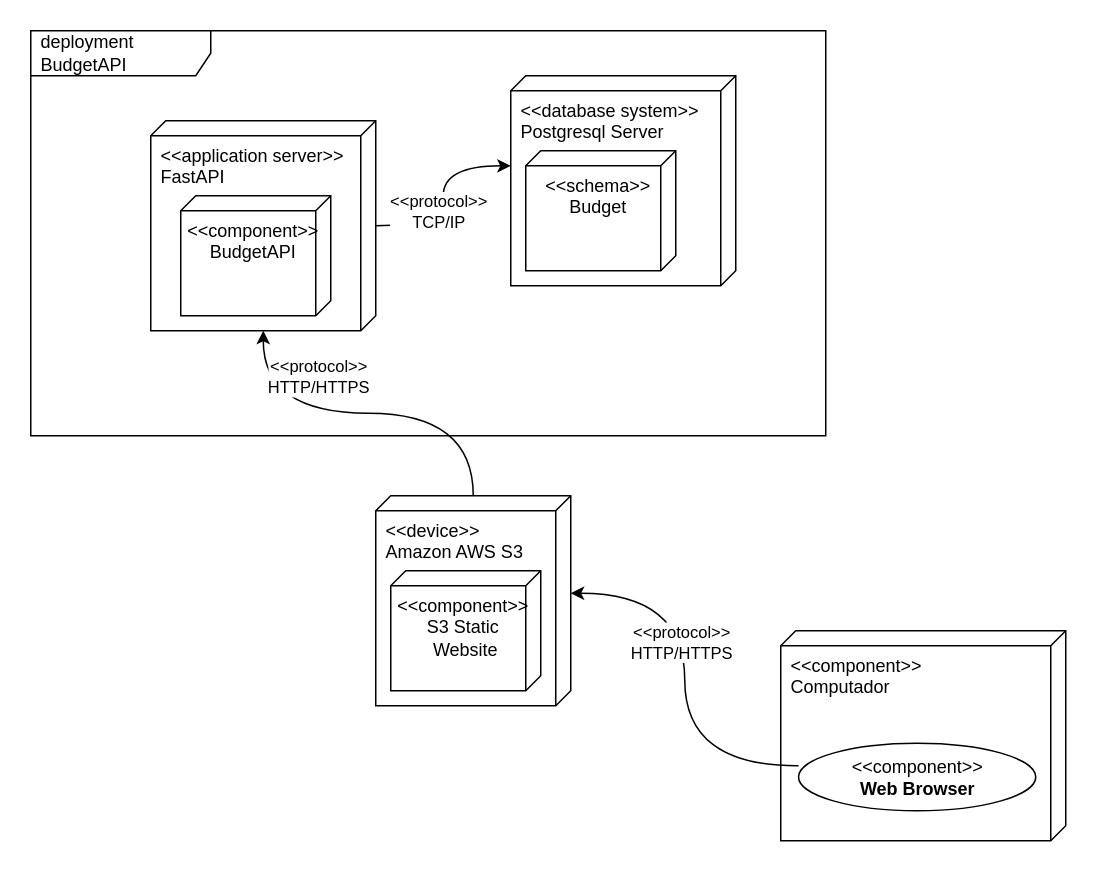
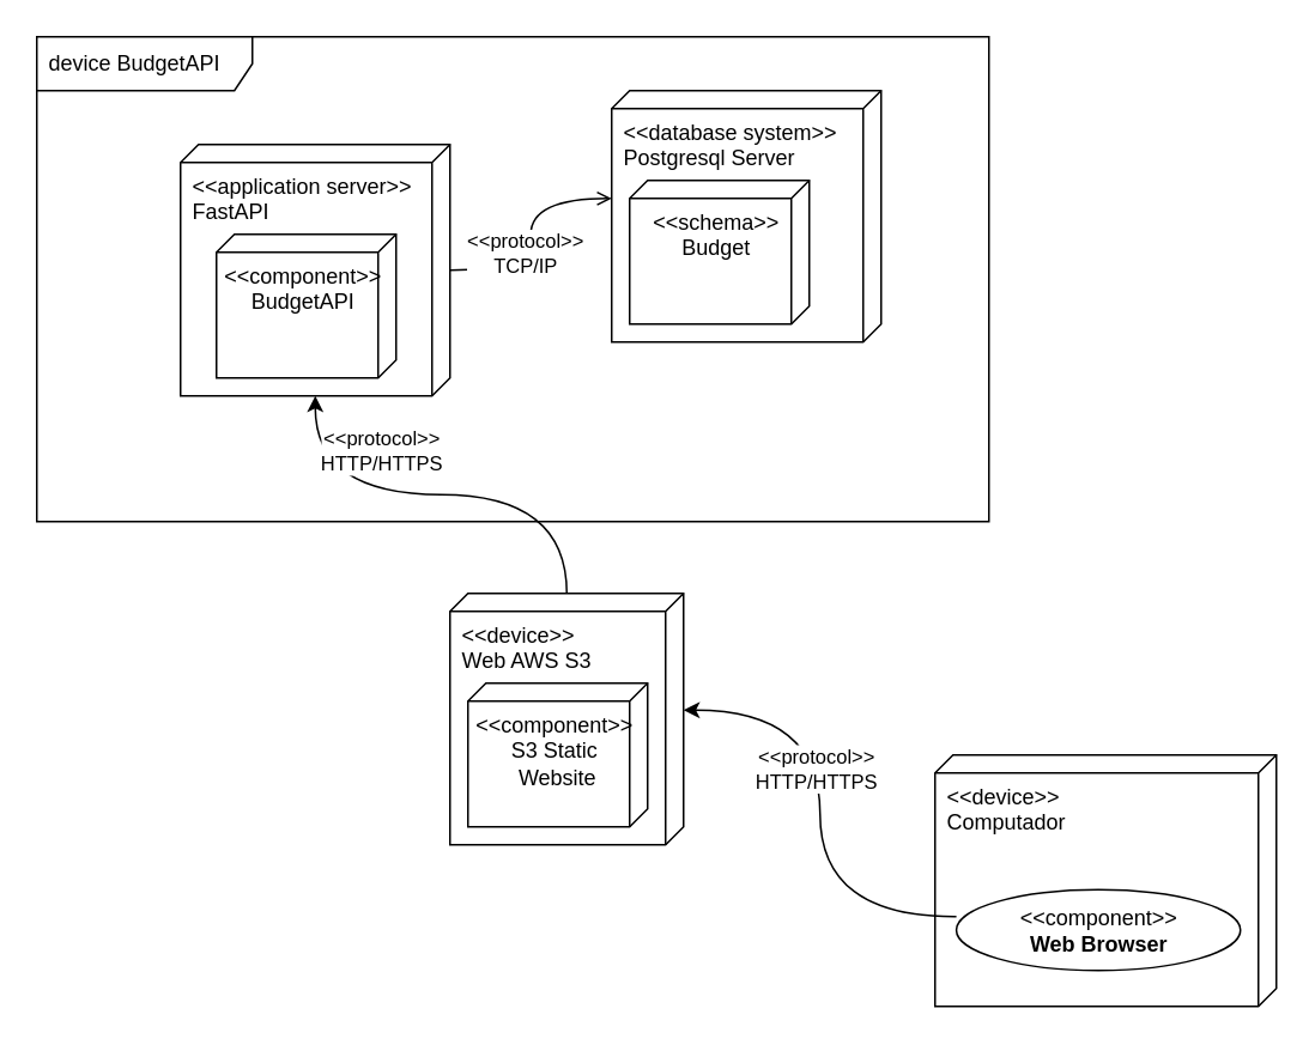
- <mxCell id="2" value="deployment BudgetAPI" style="shape=umlFrame;whiteSpace=wrap;html=1;width=120;height=30;boundedLbl=1;verticalAlign=middle;align=left;spacingLeft=5;" vertex="1" parent="1"><mxGeometry x="20" y="20" width="530" height="270" as="geometry" /></mxCell>
+ <mxCell id="2" value="device BudgetAPI" style="shape=umlFrame;whiteSpace=wrap;html=1;width=120;height=30;boundedLbl=1;verticalAlign=middle;align=left;spacingLeft=5;" vertex="1" parent="1"><mxGeometry x="20" y="20" width="530" height="270" as="geometry" /></mxCell>
- <mxCell id="3" style="edgeStyle=orthogonalEdgeStyle;rounded=0;orthogonalLoop=1;jettySize=auto;html=1;entryX=0.429;entryY=1;entryDx=0;entryDy=0;entryPerimeter=0;curved=1;" edge="1" parent="1" source="5" target="7"><mxGeometry relative="1" as="geometry" /></mxCell>
+ <mxCell id="3" style="edgeStyle=orthogonalEdgeStyle;rounded=0;orthogonalLoop=1;jettySize=auto;html=1;entryX=0.429;entryY=1;entryDx=0;entryDy=0;entryPerimeter=0;curved=1;endArrow=open;" edge="1" parent="1" source="5" target="7"><mxGeometry relative="1" as="geometry" /></mxCell>
- <mxCell id="11" value="&lt;div&gt;&amp;lt;&amp;lt;device&amp;gt;&amp;gt;&lt;/div&gt;&lt;div&gt;Amazon AWS S3&lt;br&gt;&lt;/div&gt;" style="verticalAlign=top;align=left;shape=cube;size=10;direction=south;fontStyle=0;html=1;boundedLbl=1;spacingLeft=5;" vertex="1" parent="1"><mxGeometry x="250" y="330" width="130" height="140" as="geometry" /></mxCell>
+ <mxCell id="11" value="&lt;div&gt;&amp;lt;&amp;lt;device&amp;gt;&amp;gt;&lt;/div&gt;&lt;div&gt;Web AWS S3&lt;br&gt;&lt;/div&gt;" style="verticalAlign=top;align=left;shape=cube;size=10;direction=south;fontStyle=0;html=1;boundedLbl=1;spacingLeft=5;" vertex="1" parent="1"><mxGeometry x="250" y="330" width="130" height="140" as="geometry" /></mxCell>
- <mxCell id="13" value="&lt;div&gt;&amp;lt;&amp;lt;component&amp;gt;&amp;gt;&lt;/div&gt;&lt;div&gt;Computador&lt;br&gt;&lt;/div&gt;" style="verticalAlign=top;align=left;shape=cube;size=10;direction=south;fontStyle=0;html=1;boundedLbl=1;spacingLeft=5;" vertex="1" parent="1"><mxGeometry x="520" y="420" width="190" height="140" as="geometry" /></mxCell>
+ <mxCell id="13" value="&lt;div&gt;&amp;lt;&amp;lt;device&amp;gt;&amp;gt;&lt;/div&gt;&lt;div&gt;Computador&lt;br&gt;&lt;/div&gt;" style="verticalAlign=top;align=left;shape=cube;size=10;direction=south;fontStyle=0;html=1;boundedLbl=1;spacingLeft=5;" vertex="1" parent="1"><mxGeometry x="520" y="420" width="190" height="140" as="geometry" /></mxCell>
